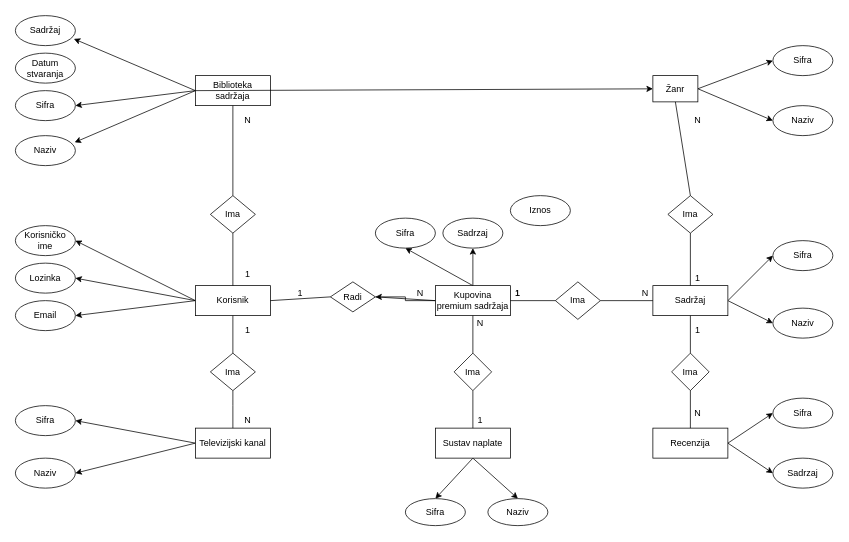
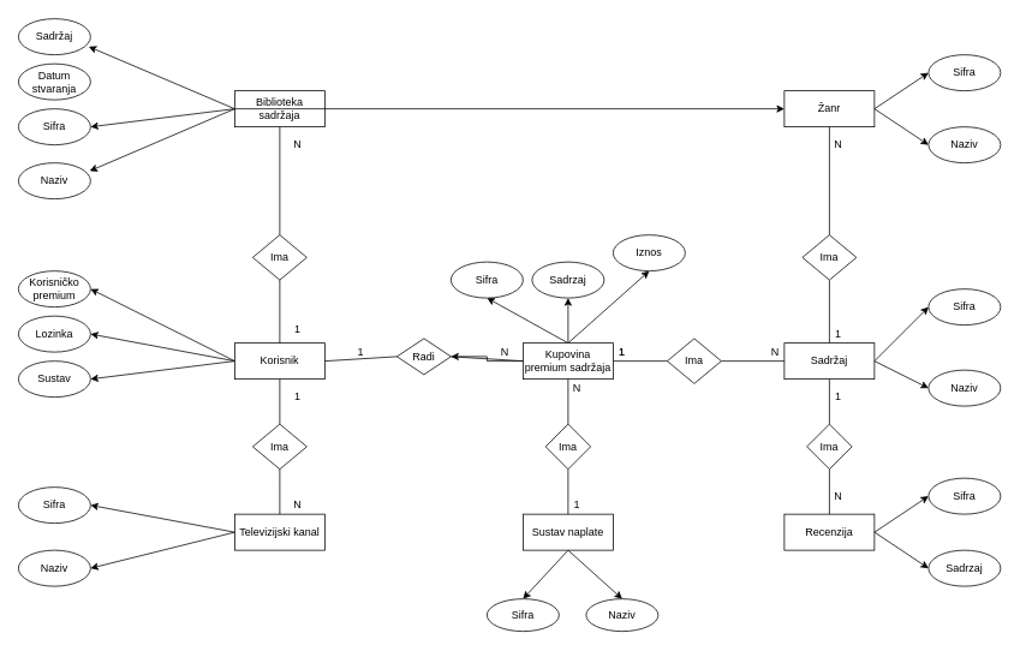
- <mxCell id="55" value="Žanr" style="rounded=0;whiteSpace=wrap;html=1;" parent="1" vertex="1"><mxGeometry x="870" y="100" width="60" height="35" as="geometry" /></mxCell>
+ <mxCell id="55" value="Žanr" style="rounded=0;whiteSpace=wrap;html=1;" parent="1" vertex="1"><mxGeometry x="870" y="100" width="100" height="40" as="geometry" /></mxCell>
- <mxCell id="11" value="Korisničko ime" style="ellipse;whiteSpace=wrap;html=1;" parent="1" vertex="1"><mxGeometry x="20" y="300" width="80" height="40" as="geometry" /></mxCell>
+ <mxCell id="11" value="Korisničko premium" style="ellipse;whiteSpace=wrap;html=1;" parent="1" vertex="1"><mxGeometry x="20" y="300" width="80" height="40" as="geometry" /></mxCell>
+ <mxCell id="25" style="edgeStyle=none;rounded=0;orthogonalLoop=1;jettySize=auto;html=1;exitX=0.5;exitY=0;exitDx=0;exitDy=0;entryX=0.5;entryY=1;entryDx=0;entryDy=0;" parent="1" source="27" target="45" edge="1"><mxGeometry relative="1" as="geometry" /></mxCell>
- <mxCell id="13" value="Email" style="ellipse;whiteSpace=wrap;html=1;" parent="1" vertex="1"><mxGeometry x="20" y="400" width="80" height="40" as="geometry" /></mxCell>
+ <mxCell id="13" value="Sustav" style="ellipse;whiteSpace=wrap;html=1;" parent="1" vertex="1"><mxGeometry x="20" y="400" width="80" height="40" as="geometry" /></mxCell>
